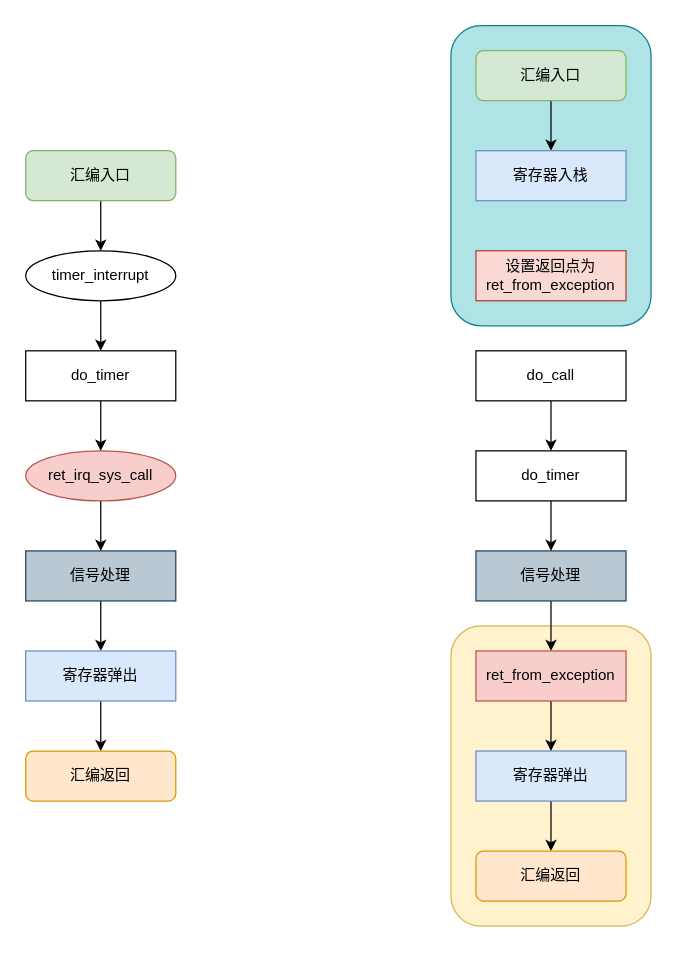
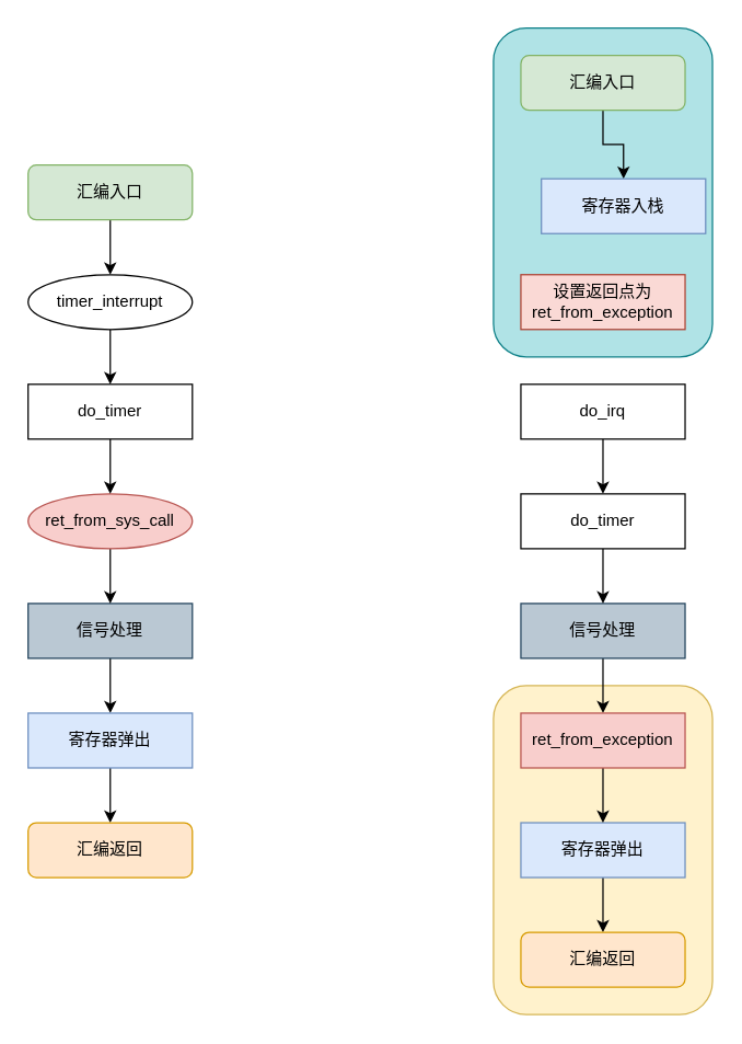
- <mxCell id="15" value="寄存器入栈" style="rounded=0;whiteSpace=wrap;html=1;fillColor=#dae8fc;strokeColor=#6c8ebf;" vertex="1" parent="1"><mxGeometry x="380" y="120" width="120" height="40" as="geometry" /></mxCell>
+ <mxCell id="15" value="寄存器入栈" style="rounded=0;whiteSpace=wrap;html=1;fillColor=#dae8fc;strokeColor=#6c8ebf;" vertex="1" parent="1"><mxGeometry x="395" y="130" width="120" height="40" as="geometry" /></mxCell>
- <mxCell id="31" value="do_call" style="rounded=0;whiteSpace=wrap;html=1;" vertex="1" parent="1"><mxGeometry x="380" y="280" width="120" height="40" as="geometry" /></mxCell>
+ <mxCell id="31" value="do_irq" style="rounded=0;whiteSpace=wrap;html=1;" vertex="1" parent="1"><mxGeometry x="380" y="280" width="120" height="40" as="geometry" /></mxCell>
- <mxCell id="12" value="ret_irq_sys_call" style="ellipse;whiteSpace=wrap;html=1;fillColor=#f8cecc;strokeColor=#b85450;" vertex="1" parent="1"><mxGeometry x="20" y="360" width="120" height="40" as="geometry" /></mxCell>
+ <mxCell id="12" value="ret_from_sys_call" style="ellipse;whiteSpace=wrap;html=1;fillColor=#f8cecc;strokeColor=#b85450;" vertex="1" parent="1"><mxGeometry x="20" y="360" width="120" height="40" as="geometry" /></mxCell>
